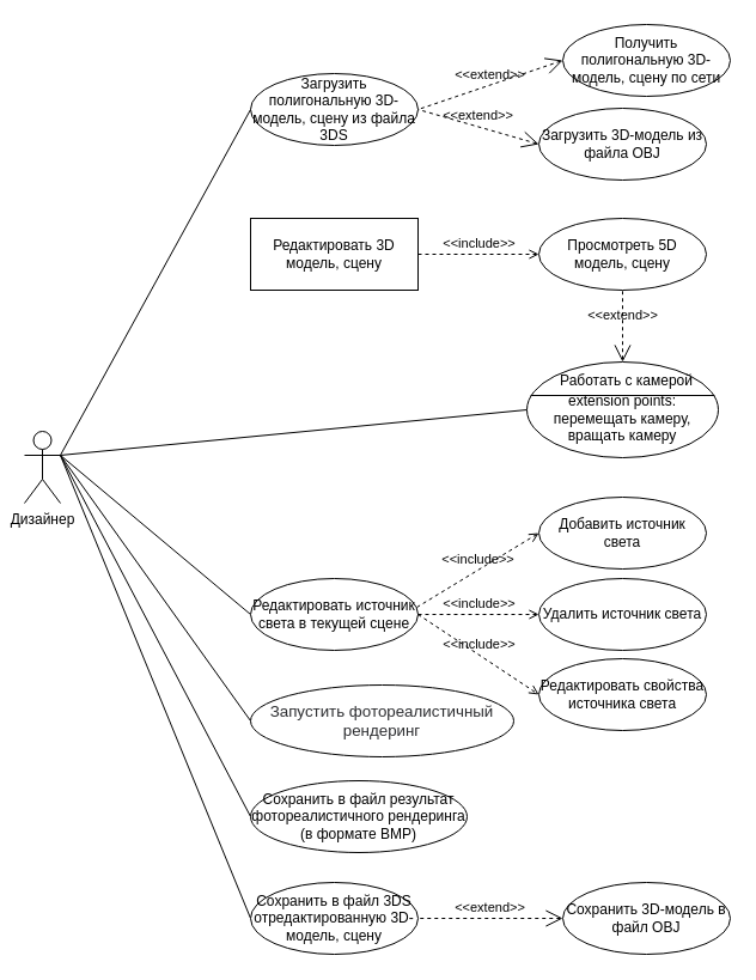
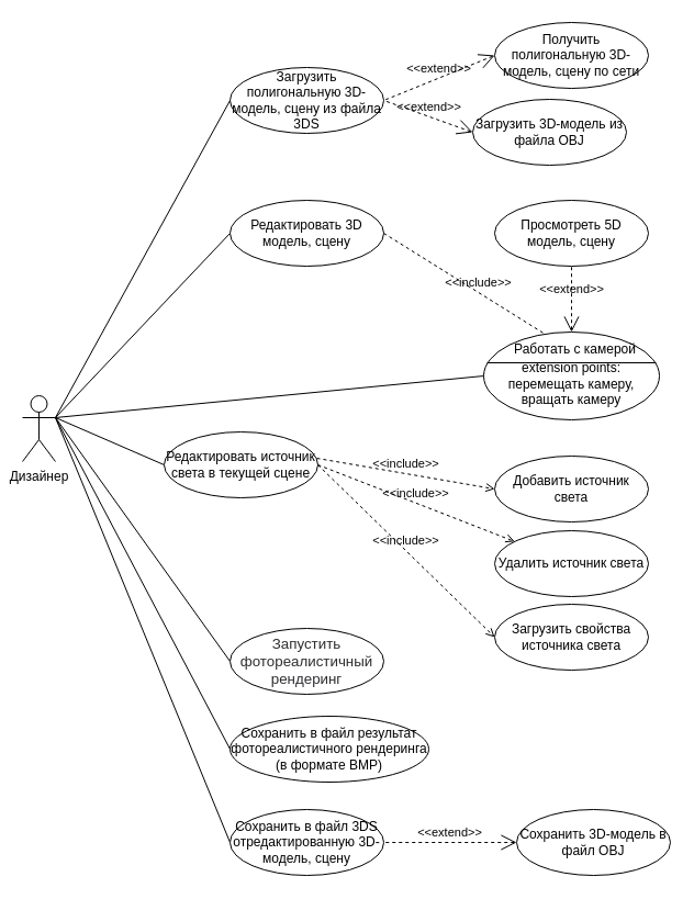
- <mxCell id="27" value="Получить полигональную 3D-модель, сцену по сети" style="ellipse;whiteSpace=wrap;html=1;" vertex="1" parent="1"><mxGeometry x="470" y="20" width="140" height="60" as="geometry" /></mxCell>
+ <mxCell id="27" value="Получить полигональную 3D-модель, сцену по сети" style="ellipse;whiteSpace=wrap;html=1;" vertex="1" parent="1"><mxGeometry x="450" y="20" width="140" height="60" as="geometry" /></mxCell>
- <mxCell id="29" value="Загрузить 3D-модель из файла OBJ" style="ellipse;whiteSpace=wrap;html=1;" vertex="1" parent="1"><mxGeometry x="450" y="90" width="140" height="60" as="geometry" /></mxCell>
+ <mxCell id="29" value="Загрузить 3D-модель из файла OBJ" style="ellipse;whiteSpace=wrap;html=1;" vertex="1" parent="1"><mxGeometry x="430" y="90" width="140" height="60" as="geometry" /></mxCell>
- <mxCell id="12" value="Редактировать 3D модель, сцену" style="whiteSpace=wrap;html=1;rounded=0;" parent="1" vertex="1"><mxGeometry x="209" y="182" width="140" height="60" as="geometry" /></mxCell>
+ <mxCell id="12" value="Редактировать 3D модель, сцену" style="ellipse;whiteSpace=wrap;html=1;" parent="1" vertex="1"><mxGeometry x="209" y="182" width="140" height="60" as="geometry" /></mxCell>
- <mxCell id="17" value="&amp;lt;&amp;lt;include&amp;gt;&amp;gt;" style="edgeStyle=none;html=1;endArrow=open;verticalAlign=bottom;dashed=1;labelBackgroundColor=none;exitX=1;exitY=0.5;exitDx=0;exitDy=0;entryX=0;entryY=0.5;entryDx=0;entryDy=0;" parent="1" source="12" target="11" edge="1"><mxGeometry width="160" relative="1" as="geometry"><mxPoint x="380" y="152" as="sourcePoint" /><mxPoint x="540" y="152" as="targetPoint" /></mxGeometry></mxCell>
+ <mxCell id="17" value="&amp;lt;&amp;lt;include&amp;gt;&amp;gt;" style="edgeStyle=none;html=1;endArrow=open;verticalAlign=bottom;dashed=1;labelBackgroundColor=none;exitX=1;exitY=0.5;exitDx=0;exitDy=0;" parent="1" source="12" target="20" edge="1"><mxGeometry width="160" relative="1" as="geometry"><mxPoint x="380" y="152" as="sourcePoint" /><mxPoint x="540" y="152" as="targetPoint" /></mxGeometry></mxCell>
+ <mxCell id="4" style="edgeStyle=none;rounded=0;orthogonalLoop=1;jettySize=auto;html=1;exitX=1;exitY=0.333;exitDx=0;exitDy=0;exitPerimeter=0;entryX=0;entryY=0.5;entryDx=0;entryDy=0;endArrow=none;endFill=0;" parent="1" source="10" target="12" edge="1"><mxGeometry relative="1" as="geometry" /></mxCell>
- <mxCell id="15" value="Редактировать источник света в текущей сцене" style="ellipse;whiteSpace=wrap;html=1;" parent="1" vertex="1"><mxGeometry x="209" y="483" width="140" height="60" as="geometry" /></mxCell>
+ <mxCell id="15" value="Редактировать источник света в текущей сцене" style="ellipse;whiteSpace=wrap;html=1;" parent="1" vertex="1"><mxGeometry x="149" y="393" width="140" height="60" as="geometry" /></mxCell>
- <mxCell id="23" value="Редактировать свойства источника света" style="ellipse;whiteSpace=wrap;html=1;" vertex="1" parent="1"><mxGeometry x="450" y="550" width="140" height="60" as="geometry" /></mxCell>
+ <mxCell id="23" value="Загрузить свойства источника света" style="ellipse;whiteSpace=wrap;html=1;" vertex="1" parent="1"><mxGeometry x="450" y="550" width="140" height="60" as="geometry" /></mxCell>
- <mxCell id="16" value="&lt;span id=&quot;docs-internal-guid-07935baf-7fff-c7c5-6f66-7052401fd73c&quot;&gt;&lt;span style=&quot;font-size: 10pt ; font-family: &amp;#34;arial&amp;#34; ; color: rgb(44 , 45 , 48) ; background-color: transparent ; vertical-align: baseline&quot;&gt;Запустить фотореалистичный рендеринг&lt;/span&gt;&lt;/span&gt;" style="ellipse;whiteSpace=wrap;html=1;" parent="1" vertex="1"><mxGeometry x="209" y="572" width="220" height="60" as="geometry" /></mxCell>
+ <mxCell id="16" value="&lt;span id=&quot;docs-internal-guid-07935baf-7fff-c7c5-6f66-7052401fd73c&quot;&gt;&lt;span style=&quot;font-size: 10pt ; font-family: &amp;#34;arial&amp;#34; ; color: rgb(44 , 45 , 48) ; background-color: transparent ; vertical-align: baseline&quot;&gt;Запустить фотореалистичный рендеринг&lt;/span&gt;&lt;/span&gt;" style="ellipse;whiteSpace=wrap;html=1;" parent="1" vertex="1"><mxGeometry x="209" y="572" width="140" height="60" as="geometry" /></mxCell>
